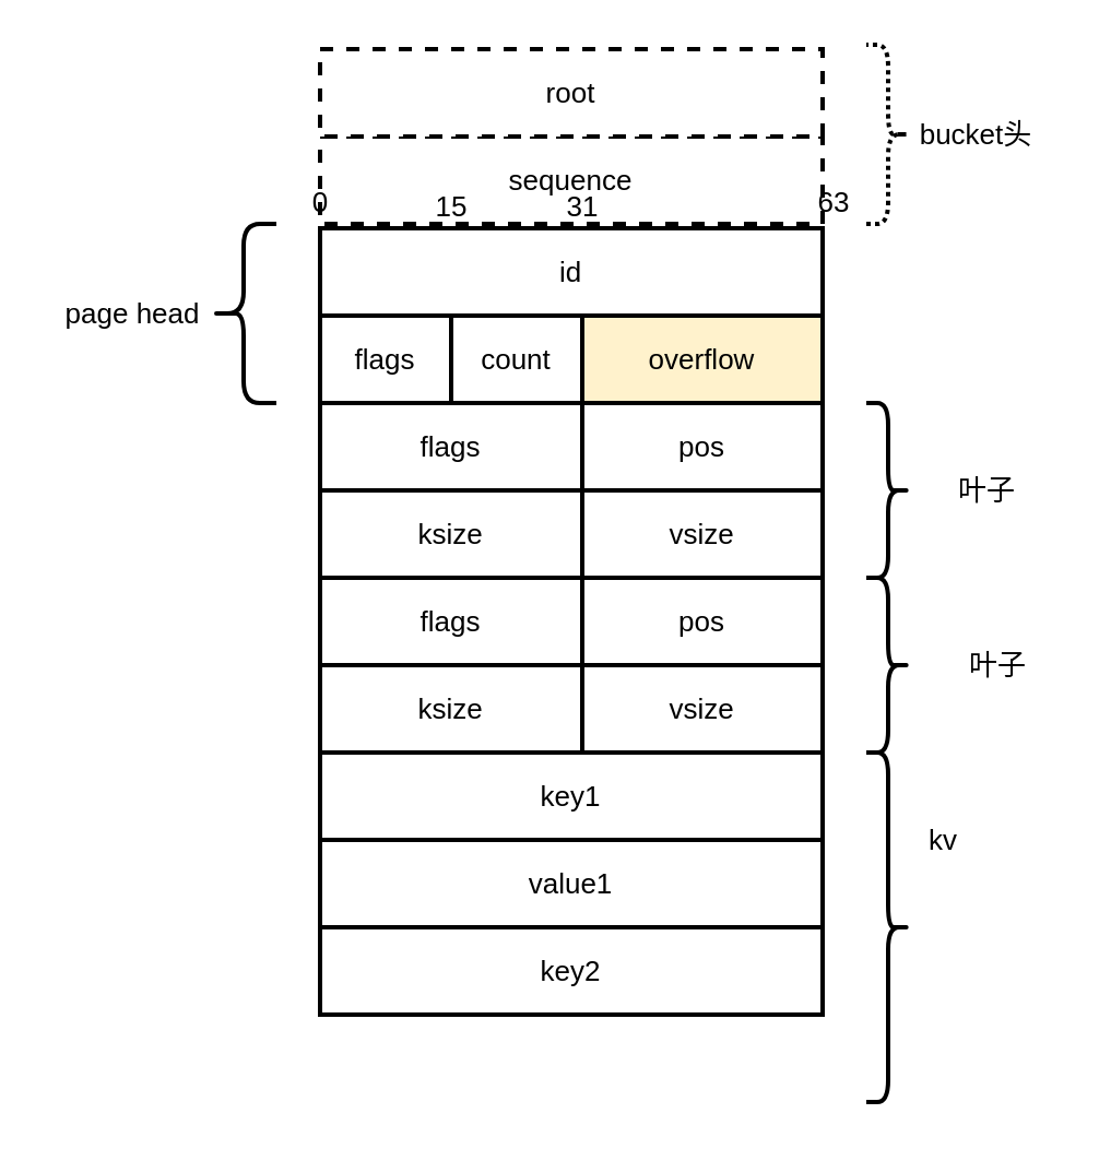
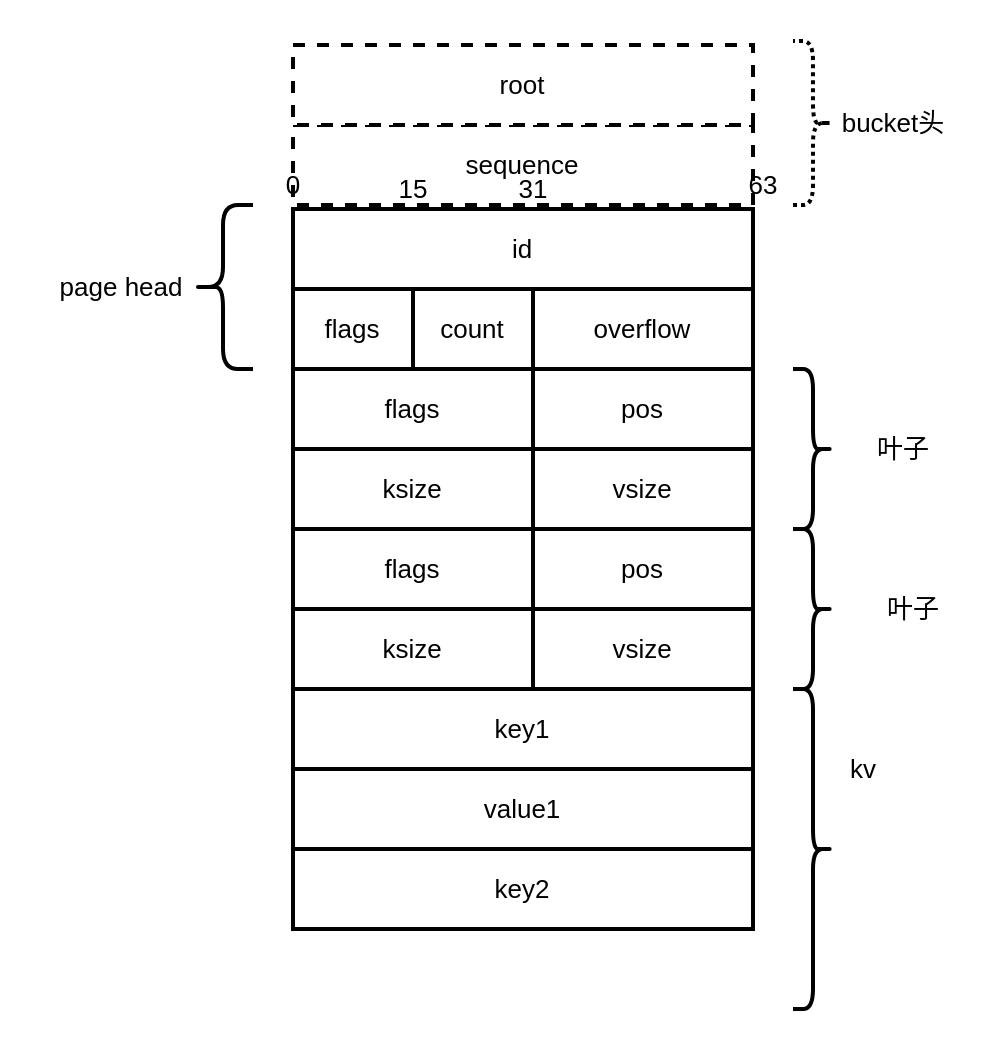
- <mxCell id="15" value="overflow" style="rounded=0;whiteSpace=wrap;html=1;fontFamily=Helvetica;strokeWidth=2;fontSize=13;fillColor=#fff2cc;" parent="1" vertex="1"><mxGeometry x="266" y="144" width="110" height="40" as="geometry" /></mxCell>
+ <mxCell id="15" value="overflow" style="rounded=0;whiteSpace=wrap;html=1;fontFamily=Helvetica;strokeWidth=2;fontSize=13;" parent="1" vertex="1"><mxGeometry x="266" y="144" width="110" height="40" as="geometry" /></mxCell>
